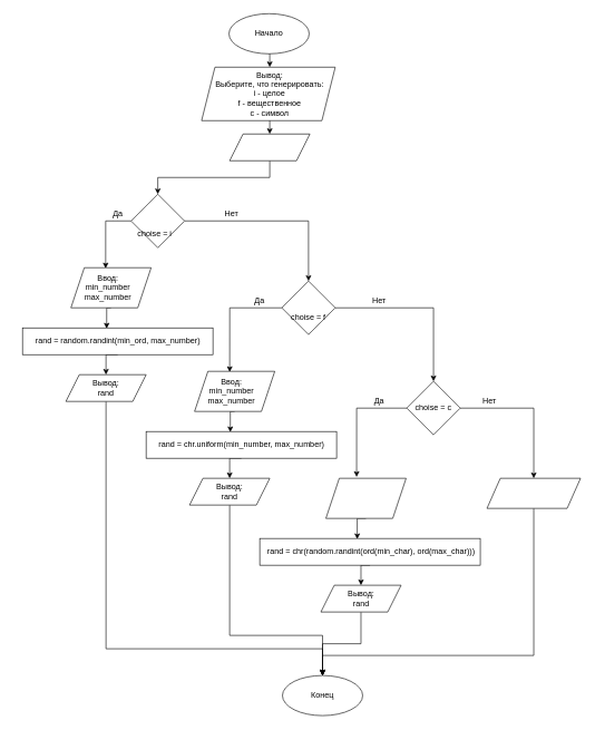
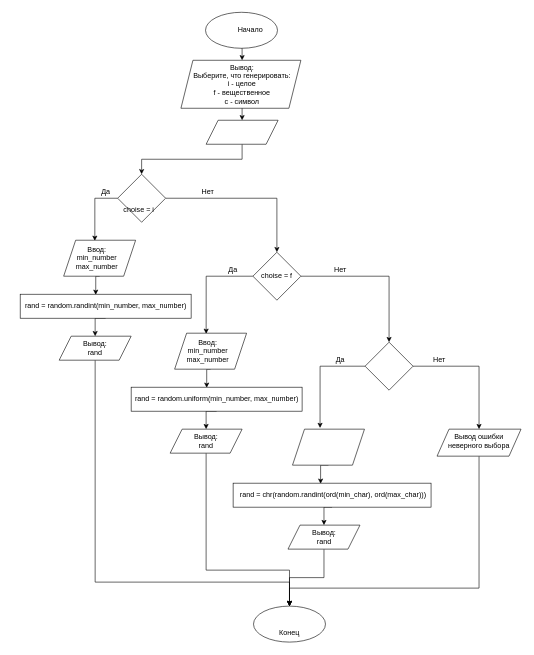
- <mxCell id="4" value="Начало" style="text;html=1;strokeColor=none;fillColor=none;align=center;verticalAlign=middle;whiteSpace=wrap;rounded=0;" vertex="1" parent="1"><mxGeometry x="382" y="40" width="40" height="20" as="geometry" /></mxCell>
+ <mxCell id="4" value="Начало" style="text;html=1;strokeColor=none;fillColor=none;align=center;verticalAlign=middle;whiteSpace=wrap;rounded=0;" vertex="1" parent="1"><mxGeometry x="397" y="40" width="40" height="20" as="geometry" /></mxCell>
- <mxCell id="26" value="choise = f" style="text;html=1;strokeColor=none;fillColor=none;align=center;verticalAlign=middle;whiteSpace=wrap;rounded=0;" vertex="1" parent="1"><mxGeometry x="431" y="465" width="60" height="20" as="geometry" /></mxCell>
+ <mxCell id="26" value="choise = f" style="text;html=1;strokeColor=none;fillColor=none;align=center;verticalAlign=middle;whiteSpace=wrap;rounded=0;" vertex="1" parent="1"><mxGeometry x="431" y="450" width="60" height="20" as="geometry" /></mxCell>
- <mxCell id="19" value="rand = random.randint(min_ord, max_number)" style="text;html=1;strokeColor=none;fillColor=none;align=center;verticalAlign=middle;whiteSpace=wrap;rounded=0;" vertex="1" parent="1"><mxGeometry x="20.5" y="500" width="310" height="20" as="geometry" /></mxCell>
+ <mxCell id="19" value="rand = random.randint(min_number, max_number)" style="text;html=1;strokeColor=none;fillColor=none;align=center;verticalAlign=middle;whiteSpace=wrap;rounded=0;" vertex="1" parent="1"><mxGeometry x="20.5" y="500" width="310" height="20" as="geometry" /></mxCell>
- <mxCell id="39" value="choise = c" style="text;html=1;strokeColor=none;fillColor=none;align=center;verticalAlign=middle;whiteSpace=wrap;rounded=0;" vertex="1" parent="1"><mxGeometry x="618" y="600" width="60" height="20" as="geometry" /></mxCell>
- <mxCell id="32" value="rand = chr.uniform(min_number, max_number)" style="text;html=1;strokeColor=none;fillColor=none;align=center;verticalAlign=middle;whiteSpace=wrap;rounded=0;" vertex="1" parent="1"><mxGeometry x="205.5" y="655" width="310" height="20" as="geometry" /></mxCell>
+ <mxCell id="32" value="rand = random.uniform(min_number, max_number)" style="text;html=1;strokeColor=none;fillColor=none;align=center;verticalAlign=middle;whiteSpace=wrap;rounded=0;" vertex="1" parent="1"><mxGeometry x="205.5" y="655" width="310" height="20" as="geometry" /></mxCell>
+ <mxCell id="50" value="Вывод ошибки неверного выбора" style="text;html=1;strokeColor=none;fillColor=none;align=center;verticalAlign=middle;whiteSpace=wrap;rounded=0;" vertex="1" parent="1"><mxGeometry x="728" y="725" width="140" height="20" as="geometry" /></mxCell>
- <mxCell id="52" value="Конец" style="text;html=1;strokeColor=none;fillColor=none;align=center;verticalAlign=middle;whiteSpace=wrap;rounded=0;" vertex="1" parent="1"><mxGeometry x="462" y="1030" width="40" height="20" as="geometry" /></mxCell>
+ <mxCell id="52" value="Конец" style="text;html=1;strokeColor=none;fillColor=none;align=center;verticalAlign=middle;whiteSpace=wrap;rounded=0;" vertex="1" parent="1"><mxGeometry x="462" y="1045" width="40" height="20" as="geometry" /></mxCell>
